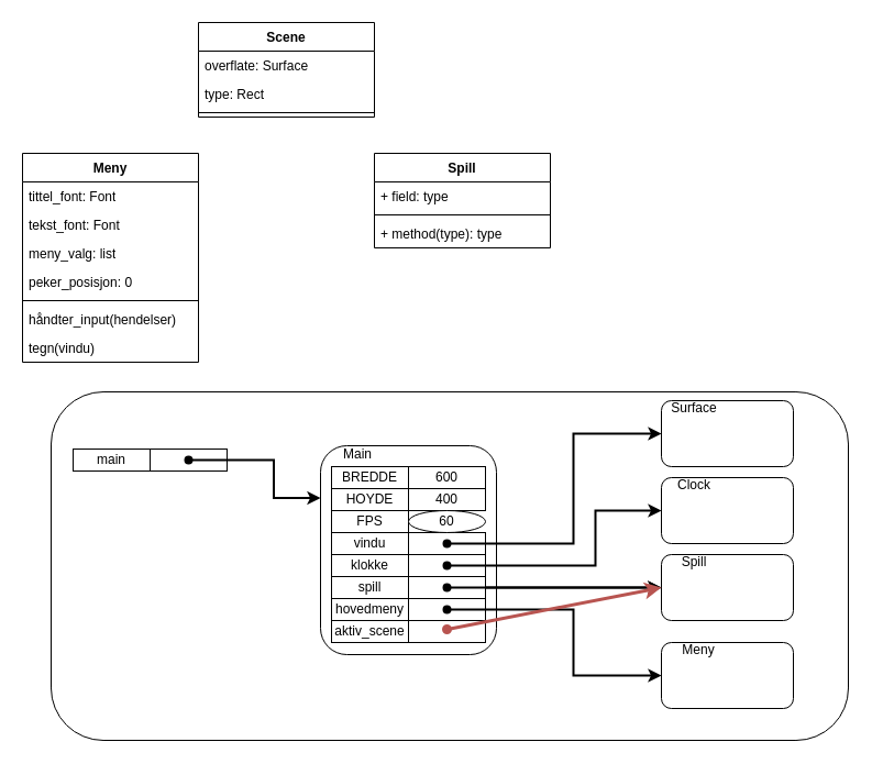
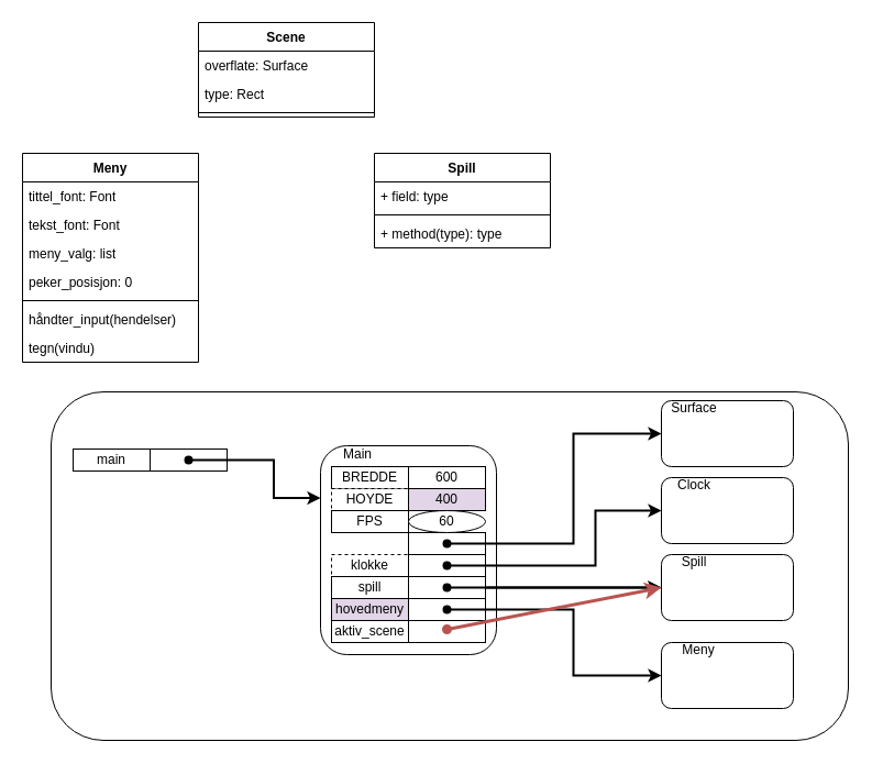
- <mxCell id="22" value="HOYDE" style="rounded=0;whiteSpace=wrap;html=1;" parent="1" vertex="1"><mxGeometry x="301" y="444" width="70" height="20" as="geometry" /></mxCell>
+ <mxCell id="22" value="HOYDE" style="rounded=0;whiteSpace=wrap;html=1;dashed=1;" parent="1" vertex="1"><mxGeometry x="301" y="444" width="70" height="20" as="geometry" /></mxCell>
- <mxCell id="25" value="400" style="rounded=0;whiteSpace=wrap;html=1;" parent="1" vertex="1"><mxGeometry x="371" y="444" width="70" height="20" as="geometry" /></mxCell>
+ <mxCell id="25" value="400" style="rounded=0;whiteSpace=wrap;html=1;fillColor=#e1d5e7;" parent="1" vertex="1"><mxGeometry x="371" y="444" width="70" height="20" as="geometry" /></mxCell>
- <mxCell id="23" value="vindu" style="rounded=0;whiteSpace=wrap;html=1;" parent="1" vertex="1"><mxGeometry x="301" y="484" width="70" height="20" as="geometry" /></mxCell>
- <mxCell id="27" value="klokke" style="rounded=0;whiteSpace=wrap;html=1;" parent="1" vertex="1"><mxGeometry x="301" y="504" width="70" height="20" as="geometry" /></mxCell>
+ <mxCell id="27" value="klokke" style="rounded=0;whiteSpace=wrap;html=1;dashed=1;" parent="1" vertex="1"><mxGeometry x="301" y="504" width="70" height="20" as="geometry" /></mxCell>
- <mxCell id="31" value="hovedmeny" style="rounded=0;whiteSpace=wrap;html=1;" parent="1" vertex="1"><mxGeometry x="301" y="544" width="70" height="20" as="geometry" /></mxCell>
+ <mxCell id="31" value="hovedmeny" style="rounded=0;whiteSpace=wrap;html=1;fillColor=#e1d5e7;" parent="1" vertex="1"><mxGeometry x="301" y="544" width="70" height="20" as="geometry" /></mxCell>
